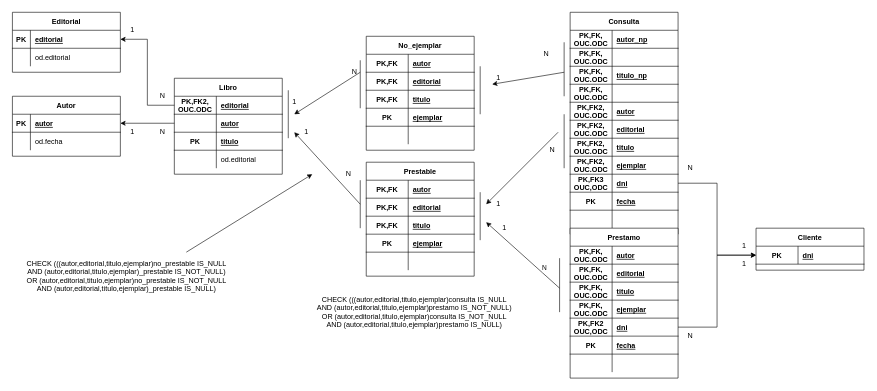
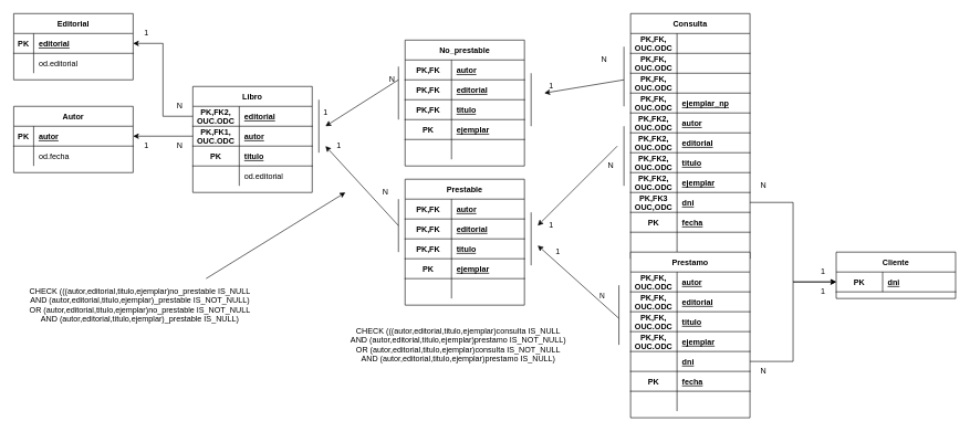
- <mxCell id="70" value="autor_np" style="shape=partialRectangle;connectable=0;fillColor=none;top=0;left=0;bottom=0;right=0;align=left;spacingLeft=6;fontStyle=5;overflow=hidden;" vertex="1" parent="68"><mxGeometry x="70" width="110" height="30" as="geometry"><mxRectangle width="110" height="30" as="alternateBounds" /></mxGeometry></mxCell>
- <mxCell id="45" value="No_ejemplar" style="shape=table;startSize=30;container=1;collapsible=1;childLayout=tableLayout;fixedRows=1;rowLines=0;fontStyle=1;align=center;resizeLast=1;" vertex="1" parent="1"><mxGeometry x="610" y="60" width="180" height="190" as="geometry" /></mxCell>
+ <mxCell id="45" value="No_prestable" style="shape=table;startSize=30;container=1;collapsible=1;childLayout=tableLayout;fixedRows=1;rowLines=0;fontStyle=1;align=center;resizeLast=1;" vertex="1" parent="1"><mxGeometry x="610" y="60" width="180" height="190" as="geometry" /></mxCell>
- <mxCell id="75" value="titulo_np" style="shape=partialRectangle;connectable=0;fillColor=none;top=0;left=0;bottom=0;right=0;align=left;spacingLeft=6;fontStyle=5;overflow=hidden;" vertex="1" parent="73"><mxGeometry x="70" width="110" height="30" as="geometry"><mxRectangle width="110" height="30" as="alternateBounds" /></mxGeometry></mxCell>
+ <mxCell id="78" value="ejemplar_np" style="shape=partialRectangle;connectable=0;fillColor=none;top=0;left=0;bottom=0;right=0;align=left;spacingLeft=6;fontStyle=5;overflow=hidden;" vertex="1" parent="76"><mxGeometry x="70" width="110" height="30" as="geometry"><mxRectangle width="110" height="30" as="alternateBounds" /></mxGeometry></mxCell>
+ <mxCell id="14" value="PK,FK1,&#10;OUC.ODC" style="shape=partialRectangle;connectable=0;fillColor=none;top=0;left=0;bottom=0;right=0;fontStyle=1;overflow=hidden;" vertex="1" parent="13"><mxGeometry width="70" height="30" as="geometry"><mxRectangle width="70" height="30" as="alternateBounds" /></mxGeometry></mxCell>
- <mxCell id="114" value="PK,FK2&#10;OUC,ODC" style="shape=partialRectangle;connectable=0;fillColor=none;top=0;left=0;bottom=0;right=0;fontStyle=1;overflow=hidden;" vertex="1" parent="113"><mxGeometry width="70" height="30" as="geometry"><mxRectangle width="70" height="30" as="alternateBounds" /></mxGeometry></mxCell>
